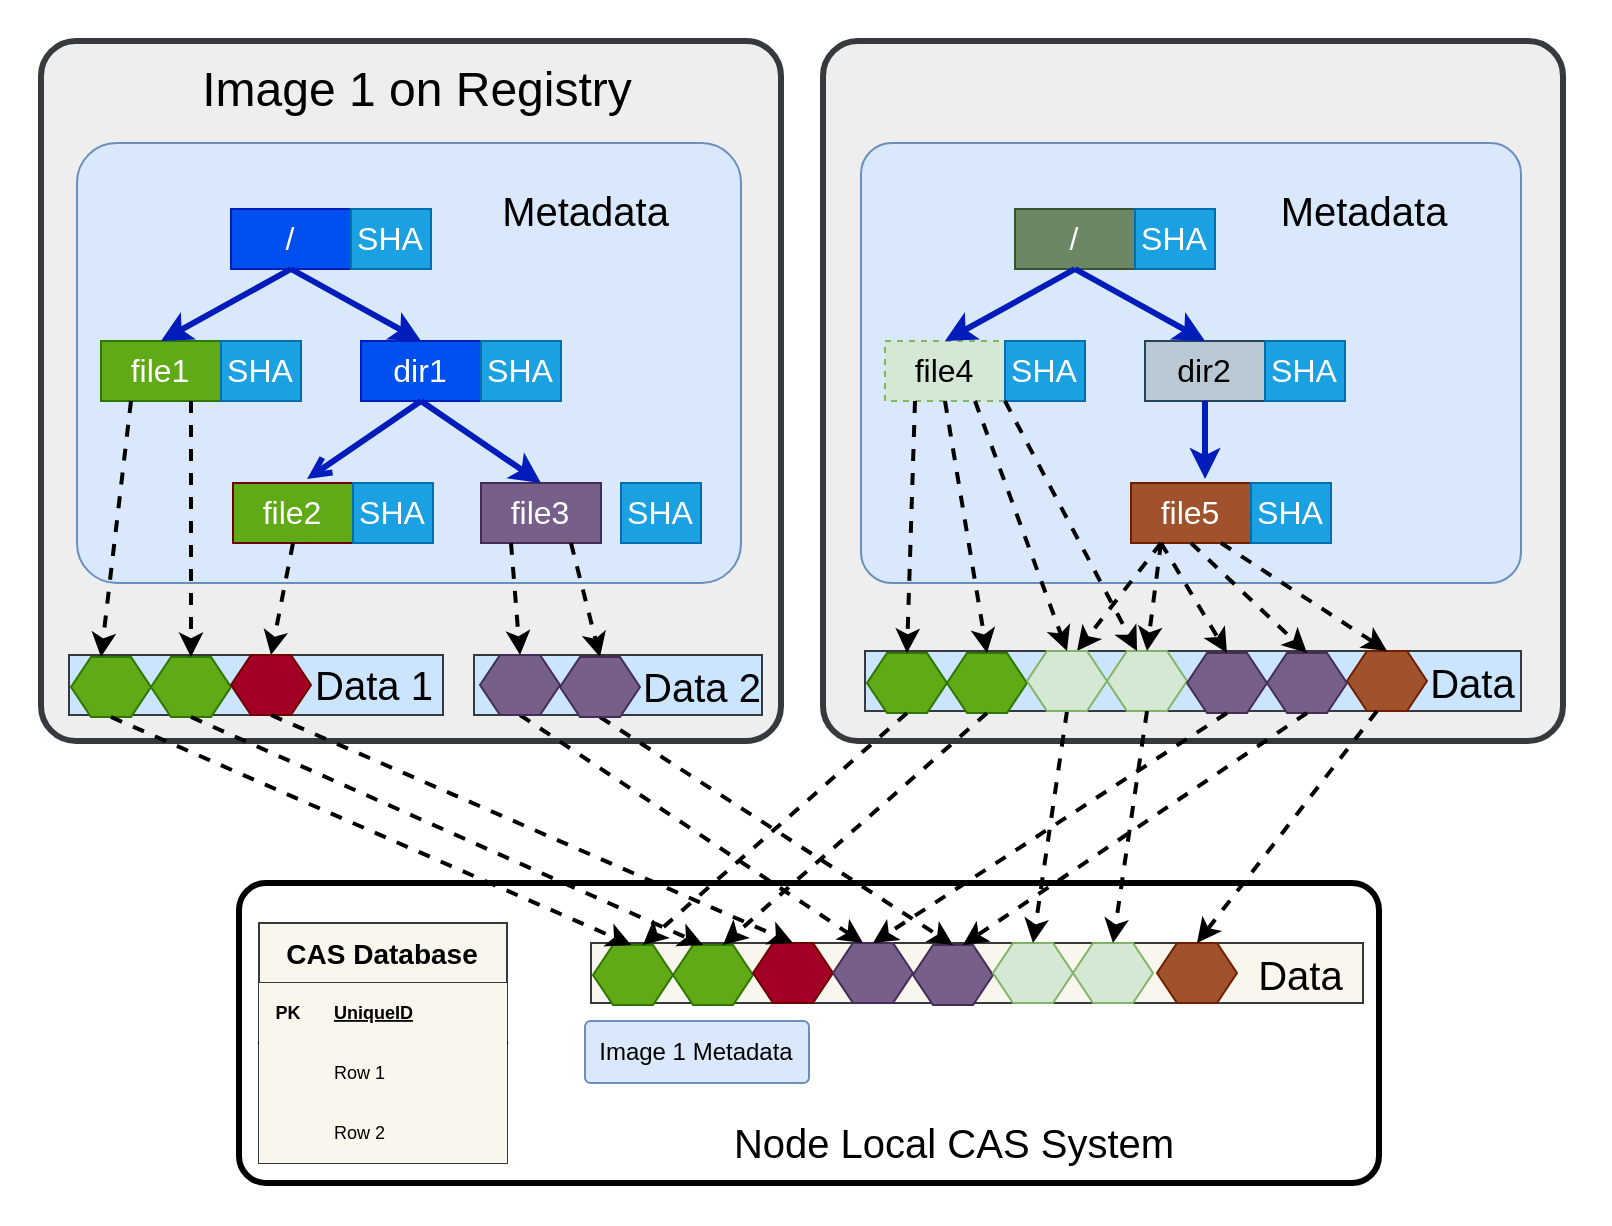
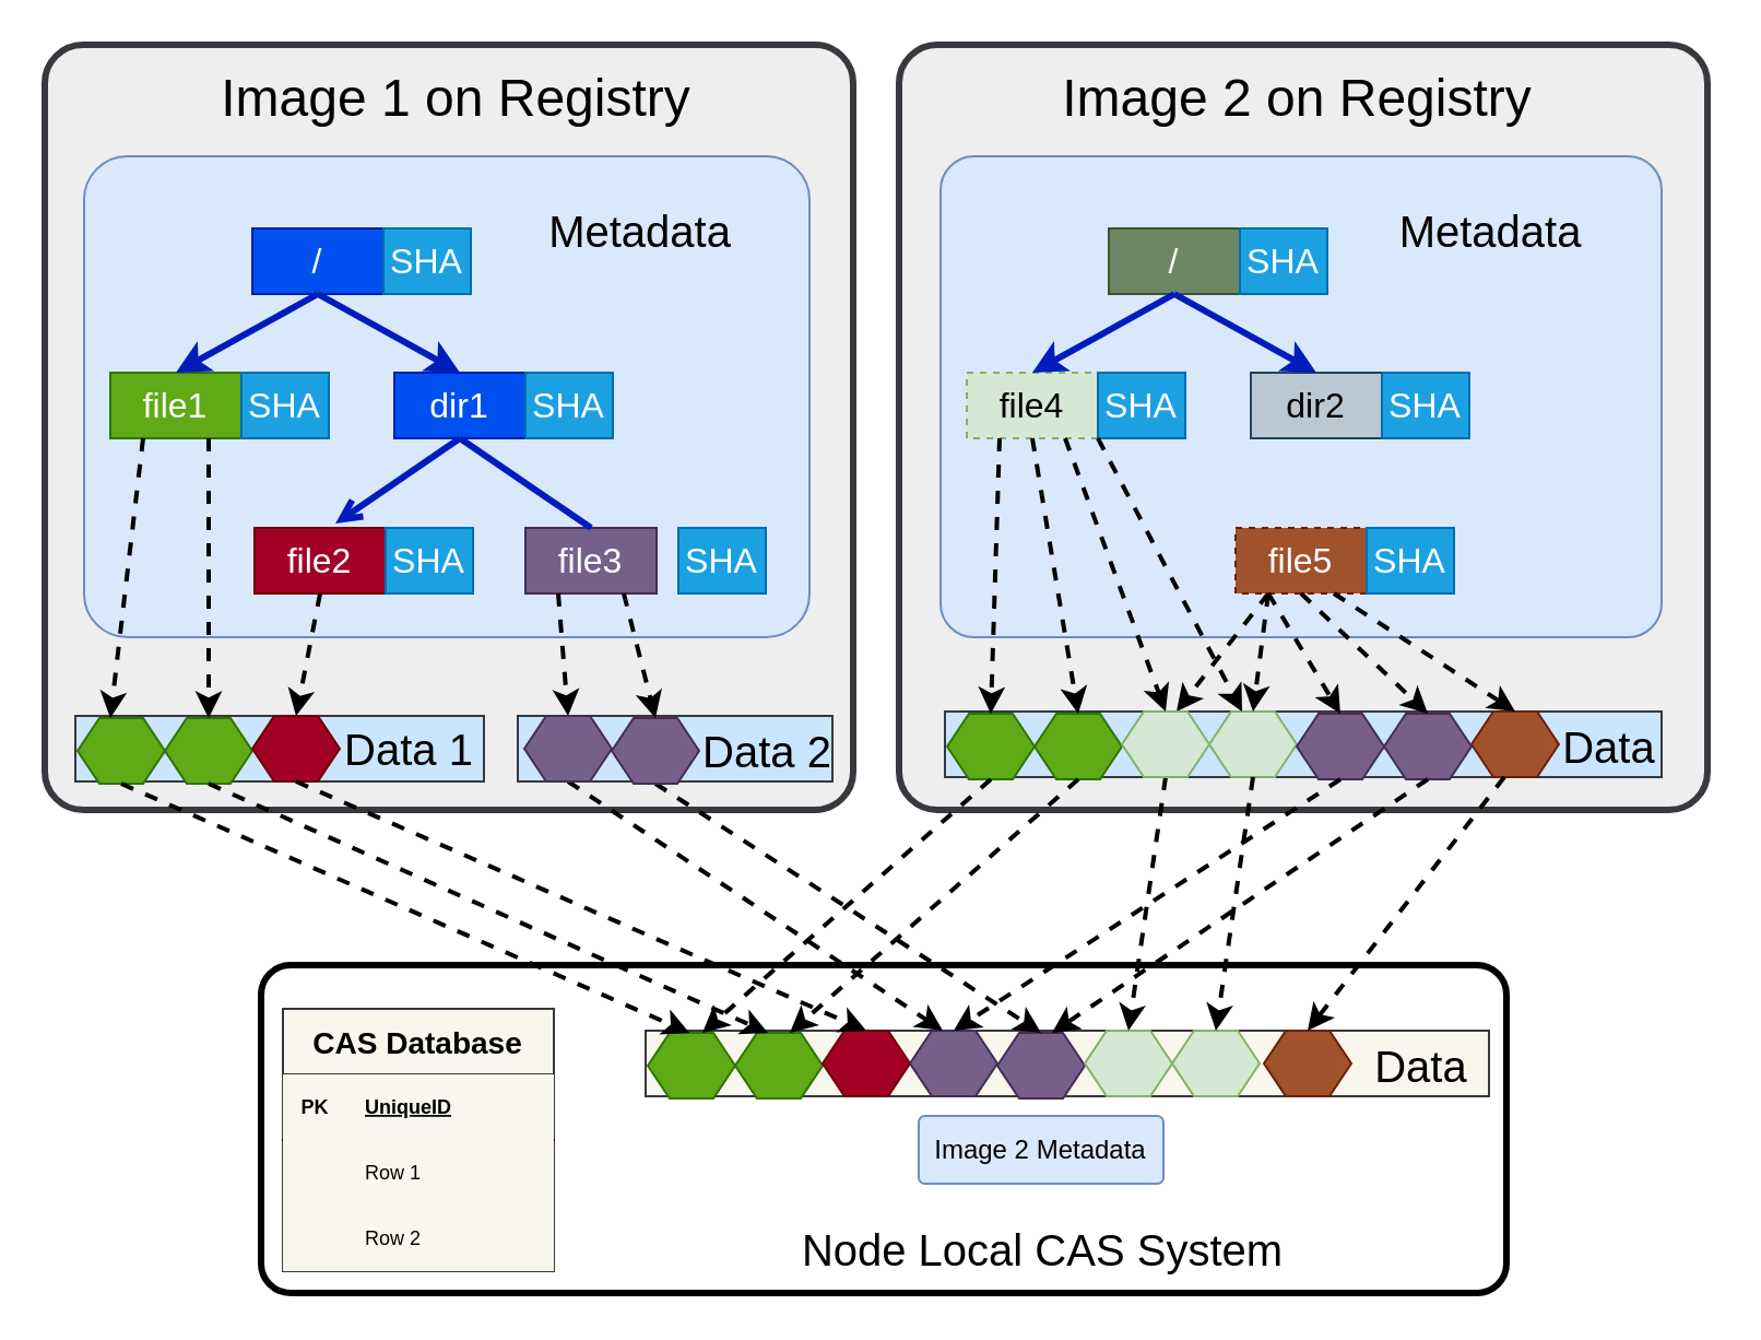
+ <mxCell id="4" value="Image 2 on Registry" style="text;html=1;strokeColor=none;fillColor=none;align=center;verticalAlign=middle;whiteSpace=wrap;rounded=0;fontSize=24;" vertex="1" parent="1"><mxGeometry x="473.5" y="30" width="239" height="30" as="geometry" /></mxCell>
- <mxCell id="41" value="" style="endArrow=classic;html=1;rounded=0;fontSize=16;exitX=0.5;exitY=1;exitDx=0;exitDy=0;entryX=0.617;entryY=-0.067;entryDx=0;entryDy=0;strokeWidth=3;fillColor=#0050ef;strokeColor=#001DBC;entryPerimeter=0;" edge="1" parent="1" source="35" target="39"><mxGeometry width="50" height="50" relative="1" as="geometry"><mxPoint x="562" y="130" as="sourcePoint" /><mxPoint x="482" y="180" as="targetPoint" /></mxGeometry></mxCell>
- <mxCell id="20" value="" style="endArrow=classic;html=1;rounded=0;fontSize=16;exitX=0.5;exitY=1;exitDx=0;exitDy=0;entryX=0.5;entryY=0;entryDx=0;entryDy=0;strokeWidth=3;fillColor=#0050ef;strokeColor=#001DBC;" edge="1" parent="1" source="11" target="17"><mxGeometry width="50" height="50" relative="1" as="geometry"><mxPoint x="180" y="140" as="sourcePoint" /><mxPoint x="100" y="190" as="targetPoint" /></mxGeometry></mxCell>
+ <mxCell id="20" value="" style="endArrow=none;html=1;rounded=0;fontSize=16;exitX=0.5;exitY=1;exitDx=0;exitDy=0;entryX=0.5;entryY=0;entryDx=0;entryDy=0;strokeWidth=3;fillColor=#0050ef;strokeColor=#001DBC;" edge="1" parent="1" source="11" target="17"><mxGeometry width="50" height="50" relative="1" as="geometry"><mxPoint x="180" y="140" as="sourcePoint" /><mxPoint x="100" y="190" as="targetPoint" /></mxGeometry></mxCell>
- <mxCell id="15" value="file2" style="rounded=0;whiteSpace=wrap;html=1;align=center;fontSize=16;fillColor=#60a917;fontColor=#ffffff;strokeColor=#6F0000;" vertex="1" parent="1"><mxGeometry x="116" y="241" width="60" height="30" as="geometry" /></mxCell>
+ <mxCell id="15" value="file2" style="rounded=0;whiteSpace=wrap;html=1;align=center;fontSize=16;fillColor=#a20025;fontColor=#ffffff;strokeColor=#6F0000;" vertex="1" parent="1"><mxGeometry x="116" y="241" width="60" height="30" as="geometry" /></mxCell>
- <mxCell id="39" value="file5" style="rounded=0;whiteSpace=wrap;html=1;align=center;fontSize=16;fillColor=#a0522d;strokeColor=#6D1F00;fontColor=#ffffff;" vertex="1" parent="1"><mxGeometry x="565" y="241" width="60" height="30" as="geometry" /></mxCell>
+ <mxCell id="39" value="file5" style="rounded=0;whiteSpace=wrap;html=1;align=center;fontSize=16;fillColor=#a0522d;strokeColor=#6D1F00;fontColor=#ffffff;dashed=1;" vertex="1" parent="1"><mxGeometry x="565" y="241" width="60" height="30" as="geometry" /></mxCell>
- <mxCell id="96" value="Image 1 Metadata" style="rounded=1;whiteSpace=wrap;html=1;fillColor=#dae8fc;strokeColor=#6c8ebf;arcSize=9;" vertex="1" parent="1"><mxGeometry x="292" y="510" width="112" height="31" as="geometry" /></mxCell>
+ <mxCell id="97" value="Image 2 Metadata" style="rounded=1;whiteSpace=wrap;html=1;fillColor=#dae8fc;strokeColor=#6c8ebf;arcSize=9;" vertex="1" parent="1"><mxGeometry x="420" y="510" width="112" height="31" as="geometry" /></mxCell>
